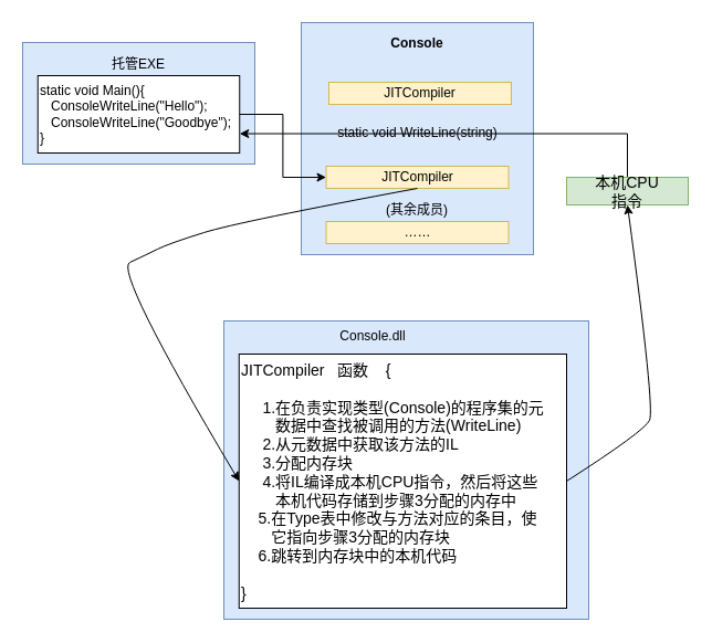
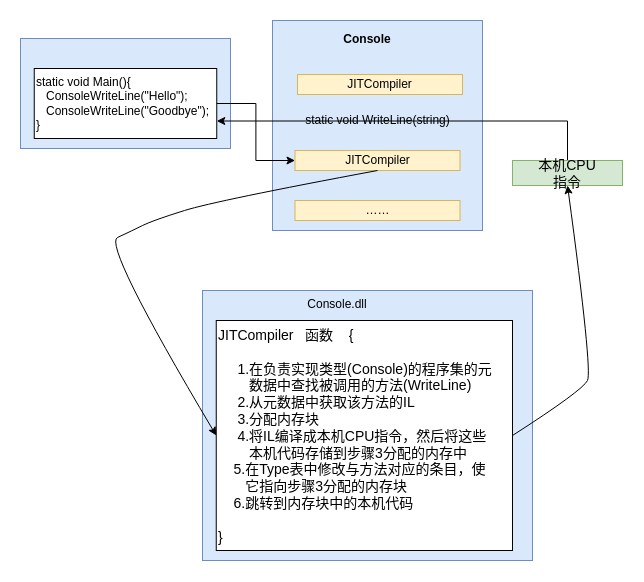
- <mxCell id="6" value="Console" style="text;html=1;strokeColor=none;fillColor=none;align=center;verticalAlign=middle;whiteSpace=wrap;rounded=0;fontStyle=1" vertex="1" parent="1"><mxGeometry x="337" y="29" width="80" height="20" as="geometry" /></mxCell>
+ <mxCell id="6" value="Console" style="text;html=1;strokeColor=none;fillColor=none;align=center;verticalAlign=middle;whiteSpace=wrap;rounded=0;fontStyle=1" vertex="1" parent="1"><mxGeometry x="327" y="29" width="80" height="20" as="geometry" /></mxCell>
- <mxCell id="4" value="托管EXE" style="text;html=1;strokeColor=none;fillColor=none;align=center;verticalAlign=middle;whiteSpace=wrap;rounded=0;" vertex="1" parent="1"><mxGeometry x="85" y="48" width="80" height="20" as="geometry" /></mxCell>
- <mxCell id="10" value="(其余成员)" style="text;html=1;strokeColor=none;fillColor=none;align=center;verticalAlign=middle;whiteSpace=wrap;rounded=0;" vertex="1" parent="1"><mxGeometry x="332" y="180" width="90" height="20" as="geometry" /></mxCell>
